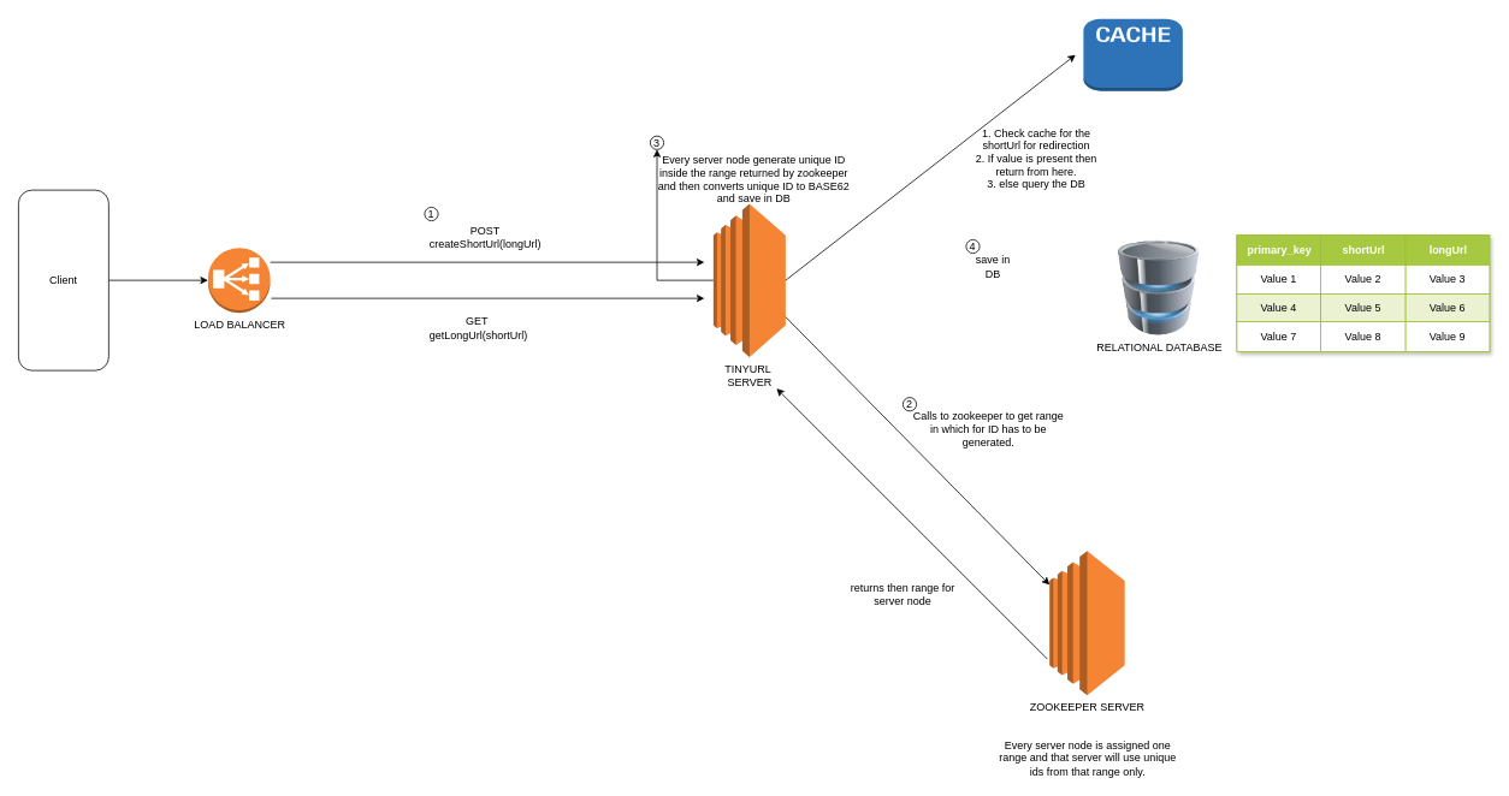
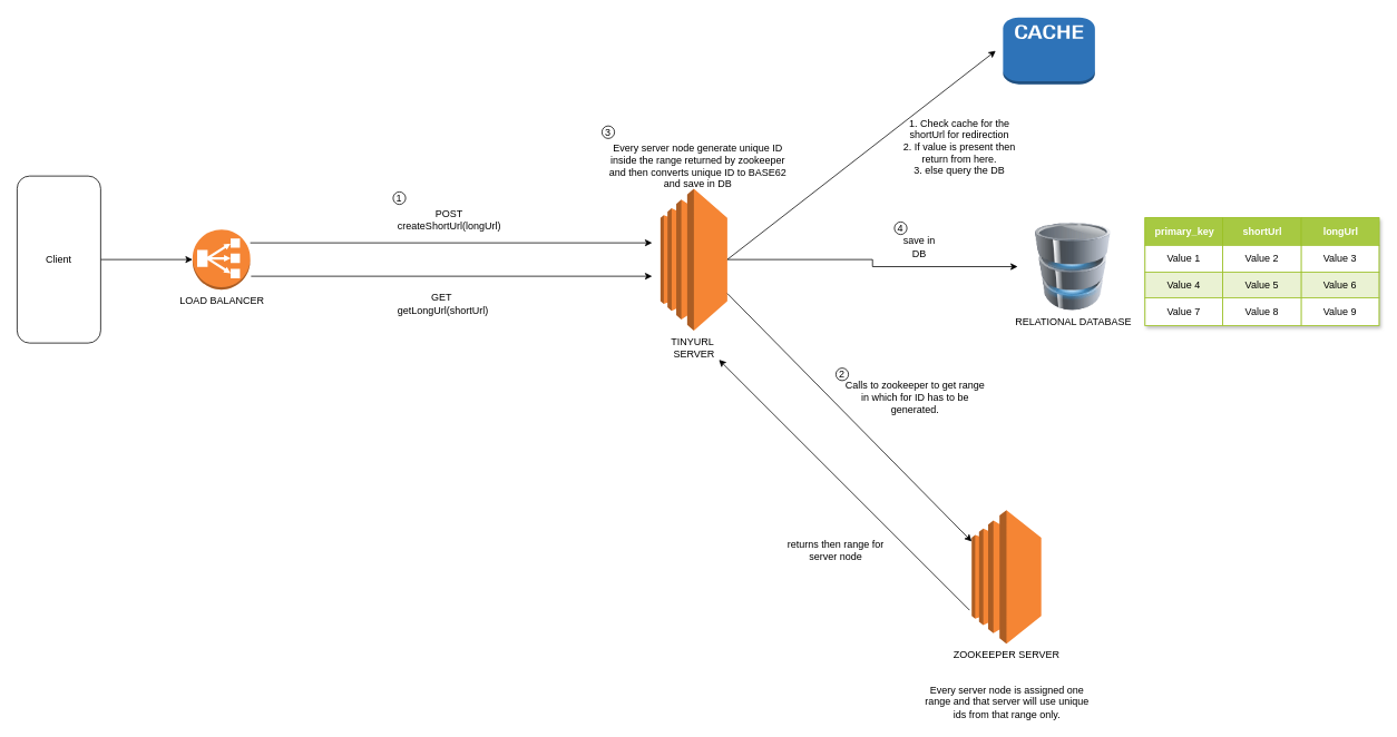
- <mxCell id="6" style="edgeStyle=orthogonalEdgeStyle;rounded=0;orthogonalLoop=1;jettySize=auto;html=1;" parent="1" source="7" target="41" edge="1"><mxGeometry relative="1" as="geometry" /></mxCell>
+ <mxCell id="6" style="edgeStyle=orthogonalEdgeStyle;rounded=0;orthogonalLoop=1;jettySize=auto;html=1;" parent="1" source="7" target="11" edge="1"><mxGeometry relative="1" as="geometry" /></mxCell>
